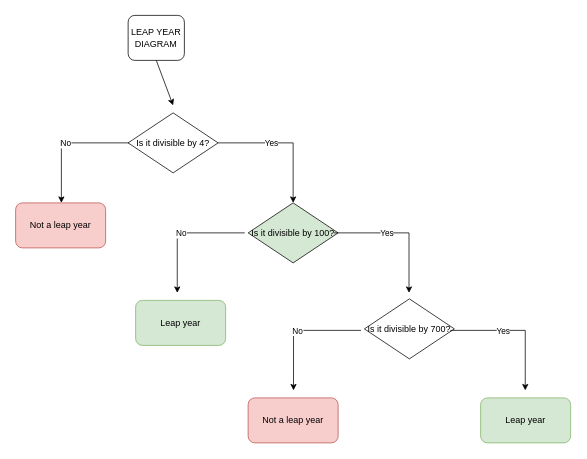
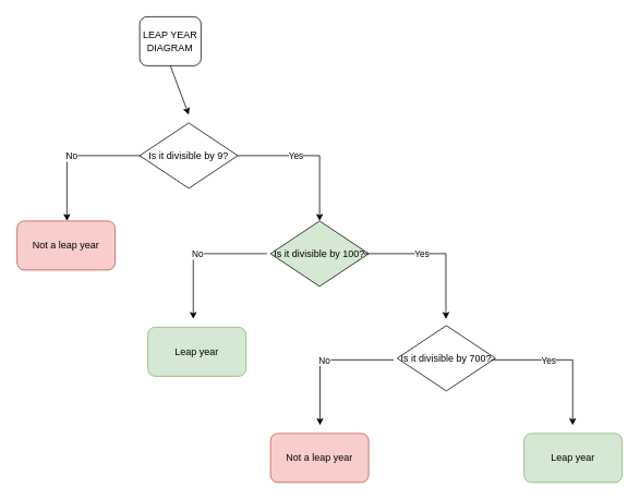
- <mxCell id="4" value="Is it divisible by 4?" style="rhombus;whiteSpace=wrap;html=1;" vertex="1" parent="1"><mxGeometry x="170" y="150" width="120" height="80" as="geometry" /></mxCell>
+ <mxCell id="4" value="Is it divisible by 9?" style="rhombus;whiteSpace=wrap;html=1;" vertex="1" parent="1"><mxGeometry x="170" y="150" width="120" height="80" as="geometry" /></mxCell>
